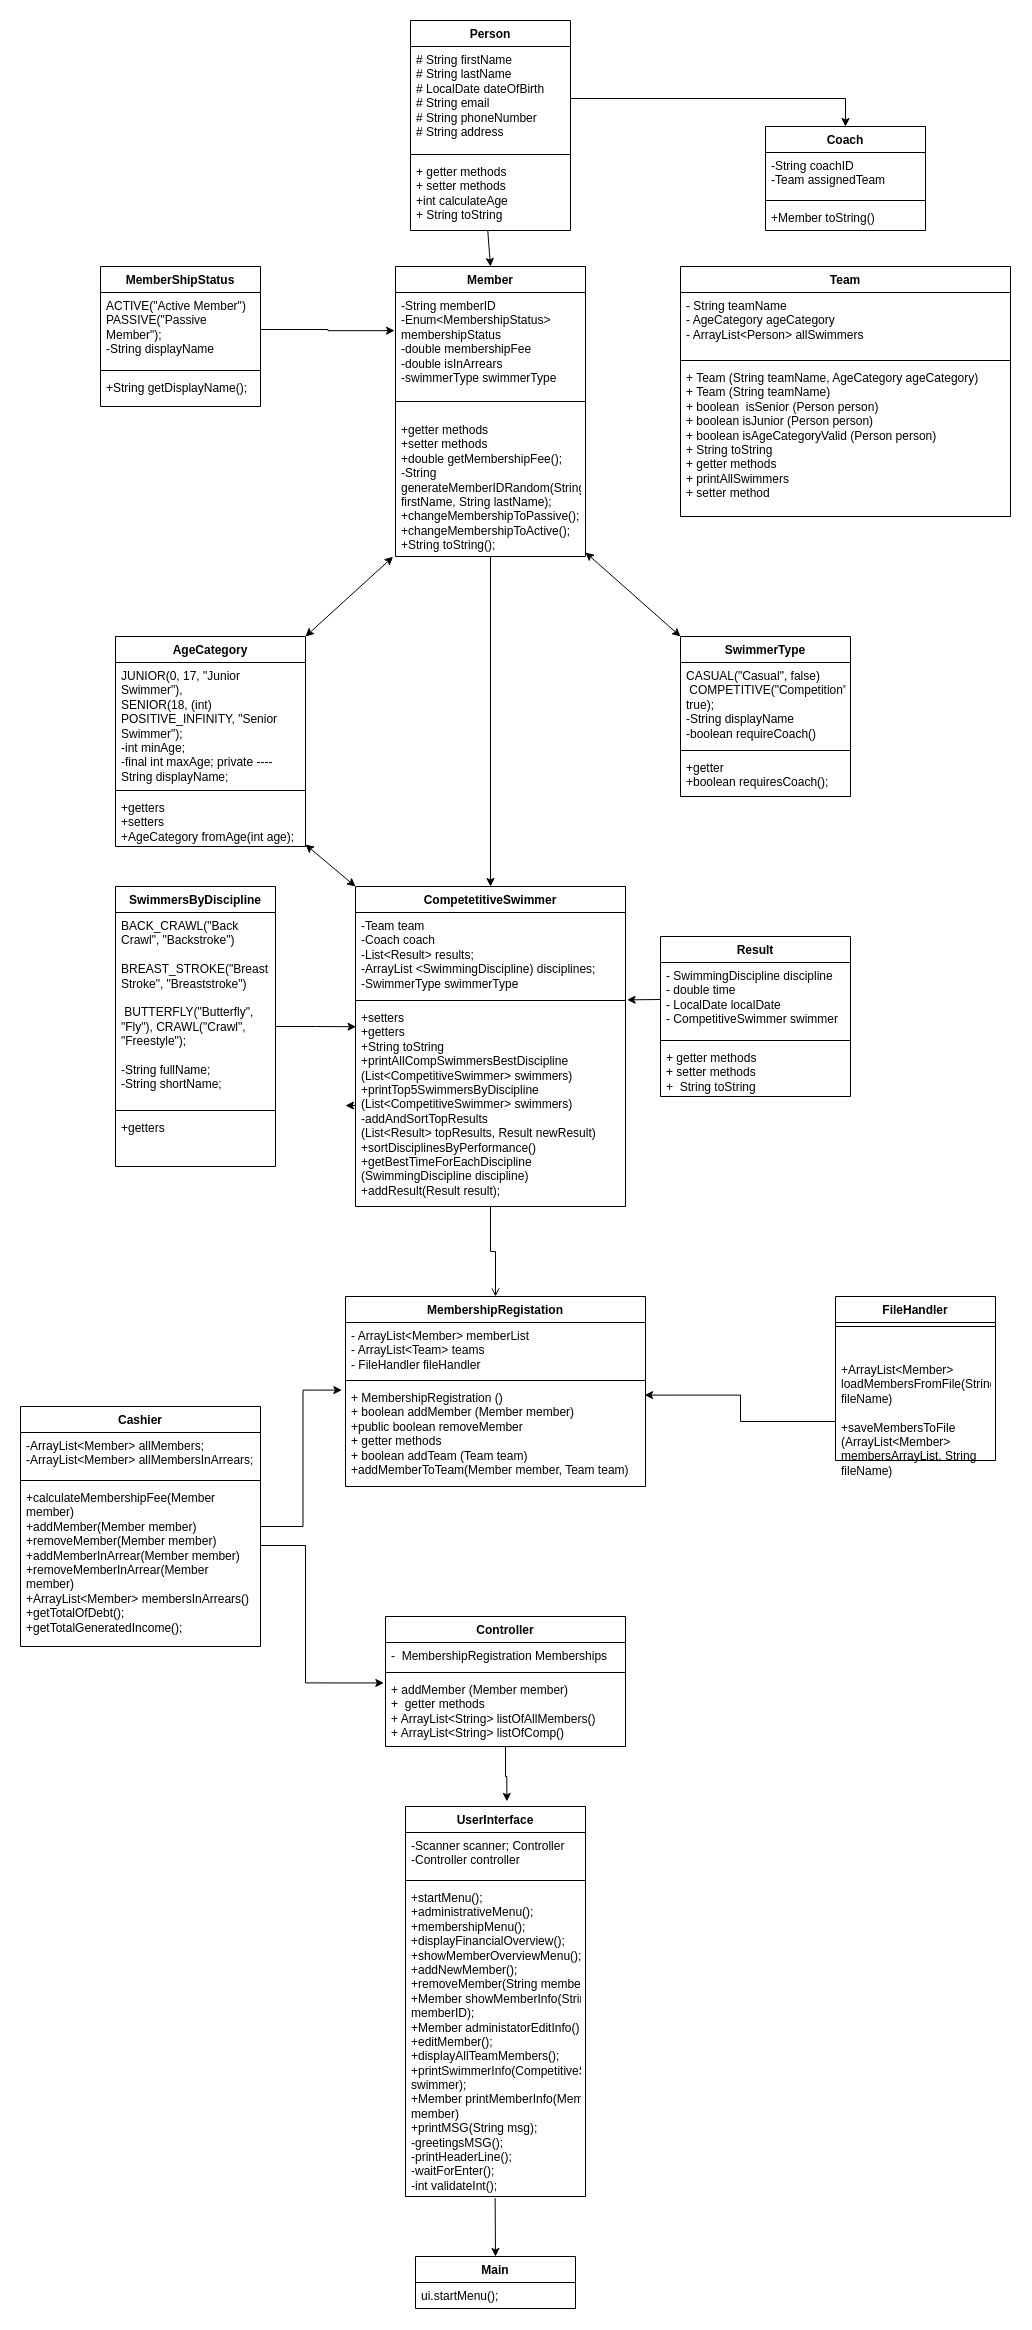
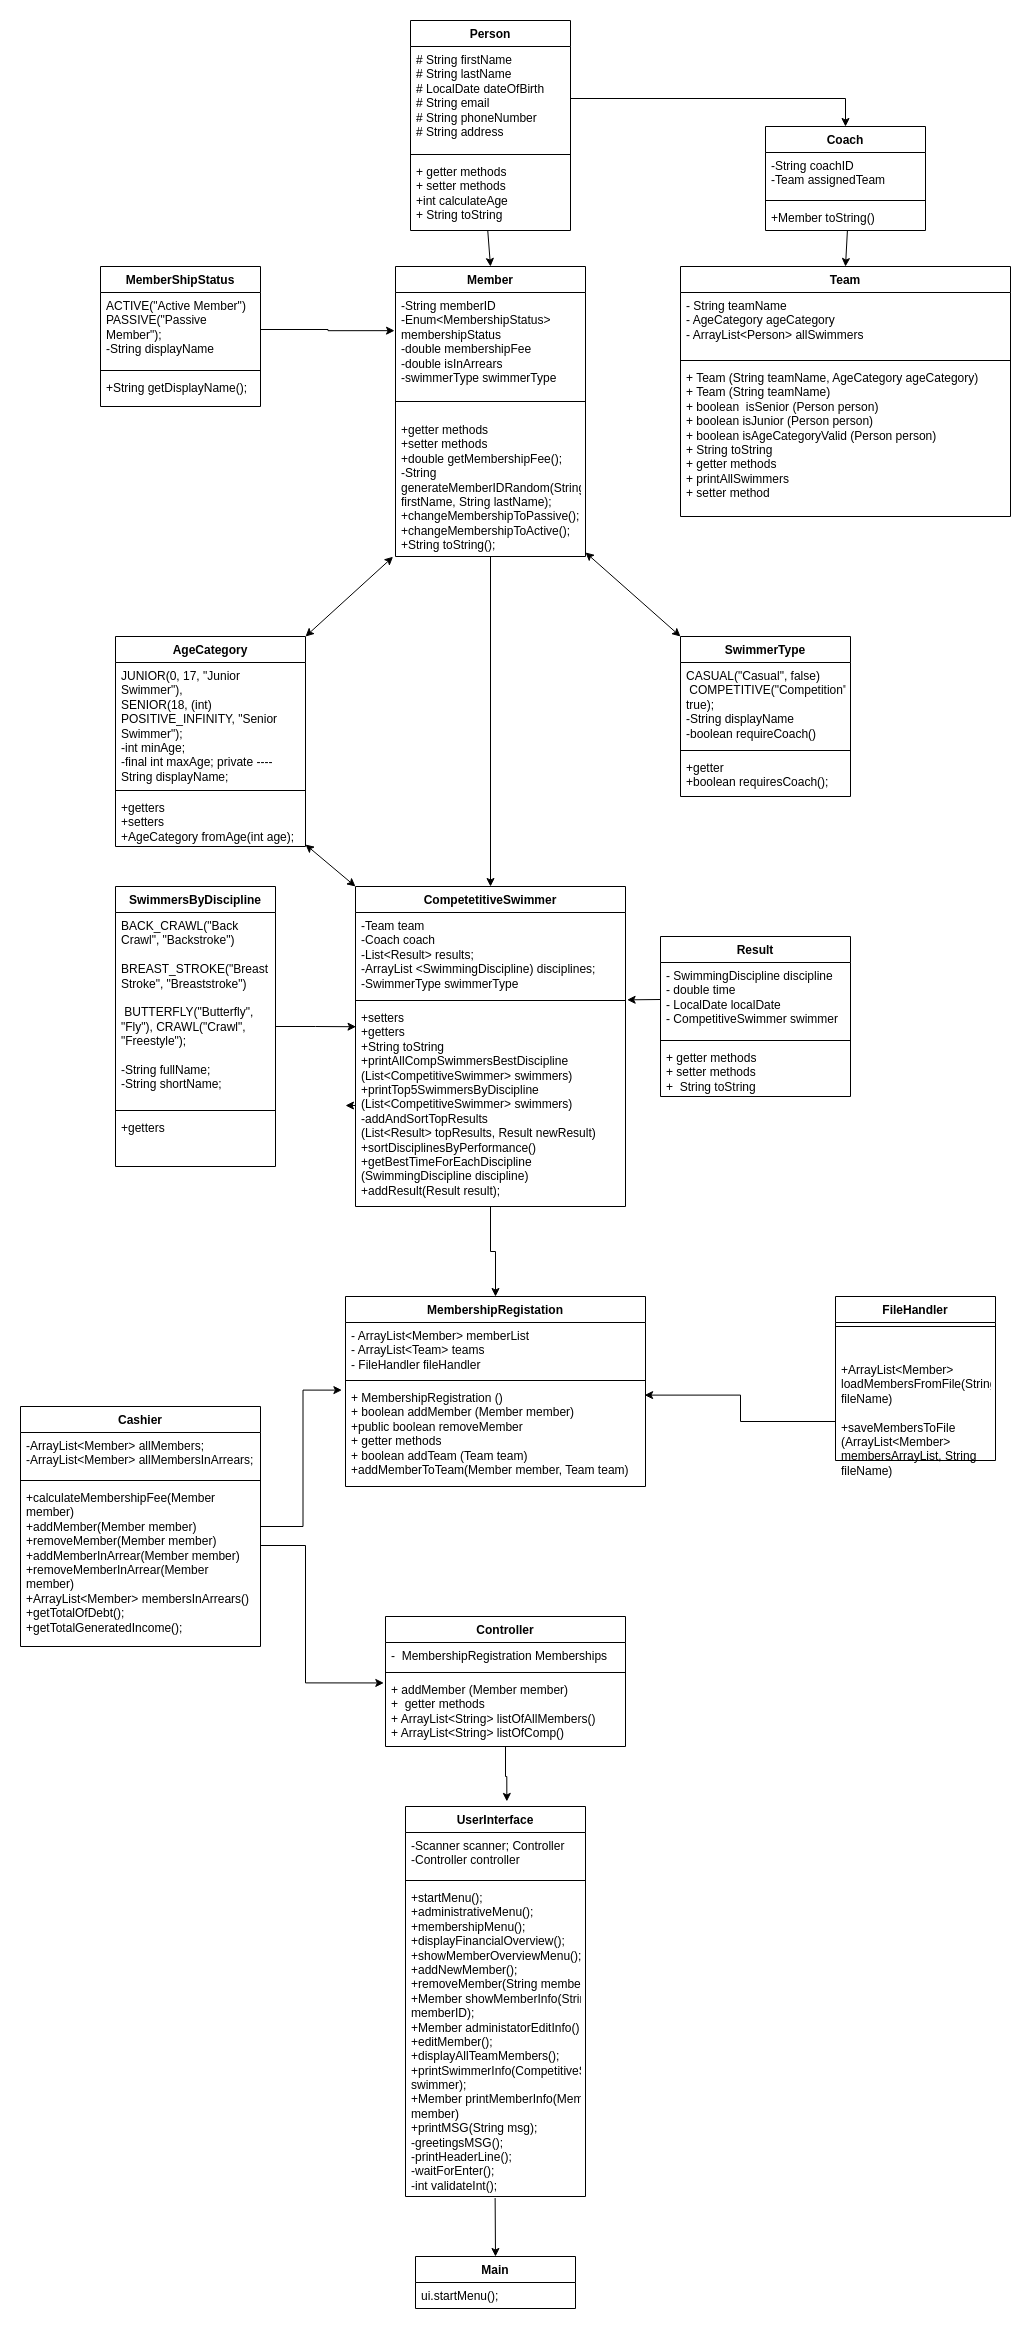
+ <mxCell id="72" value="" style="endArrow=classic;html=1;rounded=0;exitX=0.512;exitY=1;exitDx=0;exitDy=0;exitPerimeter=0;entryX=0.5;entryY=0;entryDx=0;entryDy=0;" edge="1" parent="1" source="65" target="4"><mxGeometry width="50" height="50" relative="1" as="geometry"><mxPoint x="595" y="376" as="sourcePoint" /><mxPoint x="645" y="326" as="targetPoint" /></mxGeometry></mxCell>
- <mxCell id="48" style="edgeStyle=orthogonalEdgeStyle;rounded=0;orthogonalLoop=1;jettySize=auto;html=1;entryX=0.5;entryY=0;entryDx=0;entryDy=0;endArrow=open;" edge="1" parent="1" source="49" target="40"><mxGeometry relative="1" as="geometry" /></mxCell>
+ <mxCell id="48" style="edgeStyle=orthogonalEdgeStyle;rounded=0;orthogonalLoop=1;jettySize=auto;html=1;entryX=0.5;entryY=0;entryDx=0;entryDy=0;" edge="1" parent="1" source="49" target="40"><mxGeometry relative="1" as="geometry" /></mxCell>
